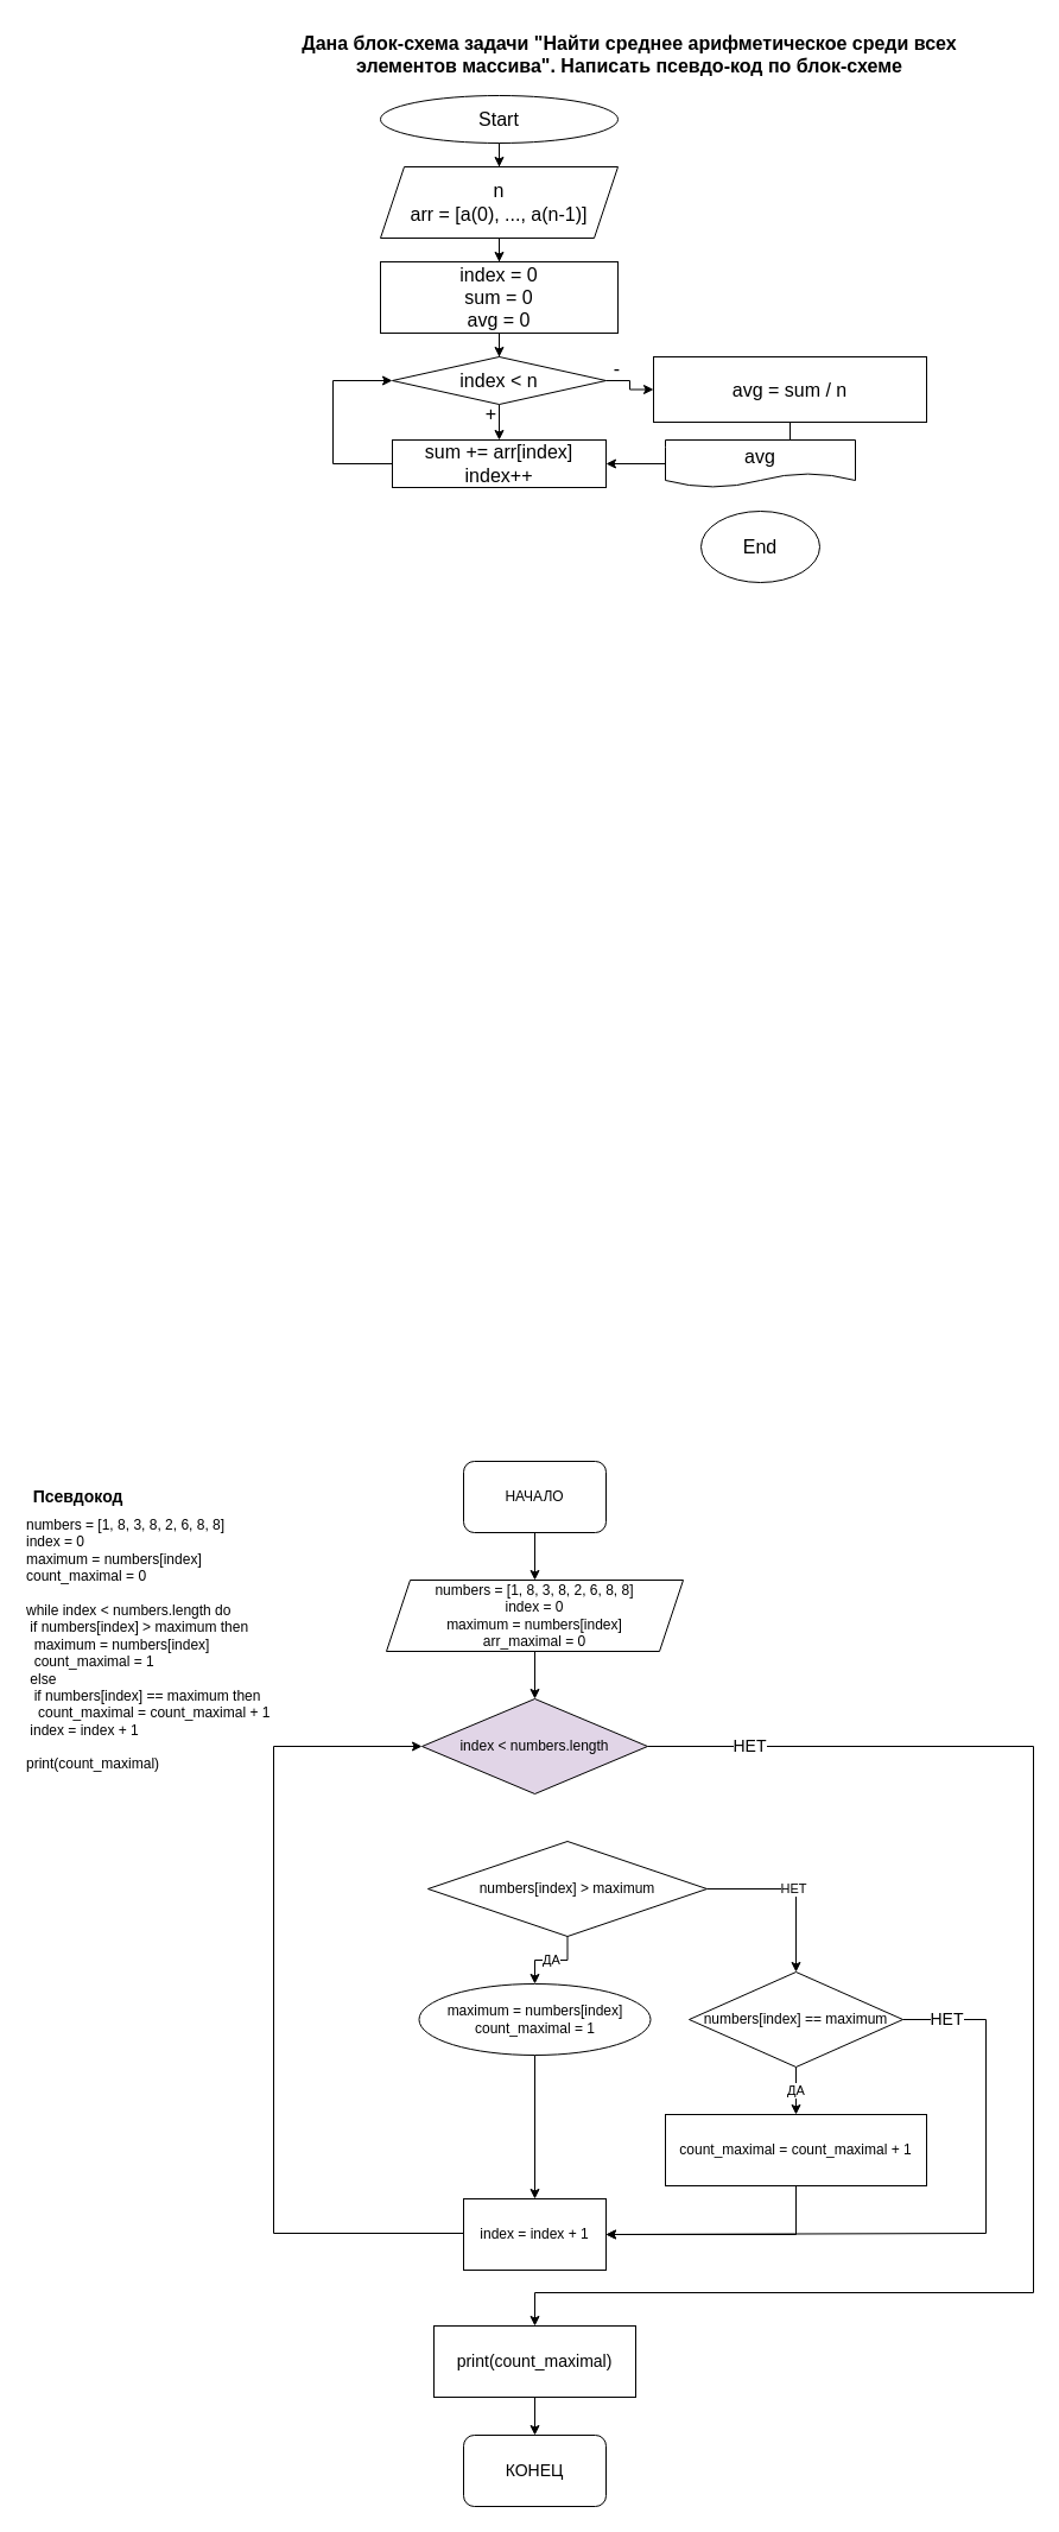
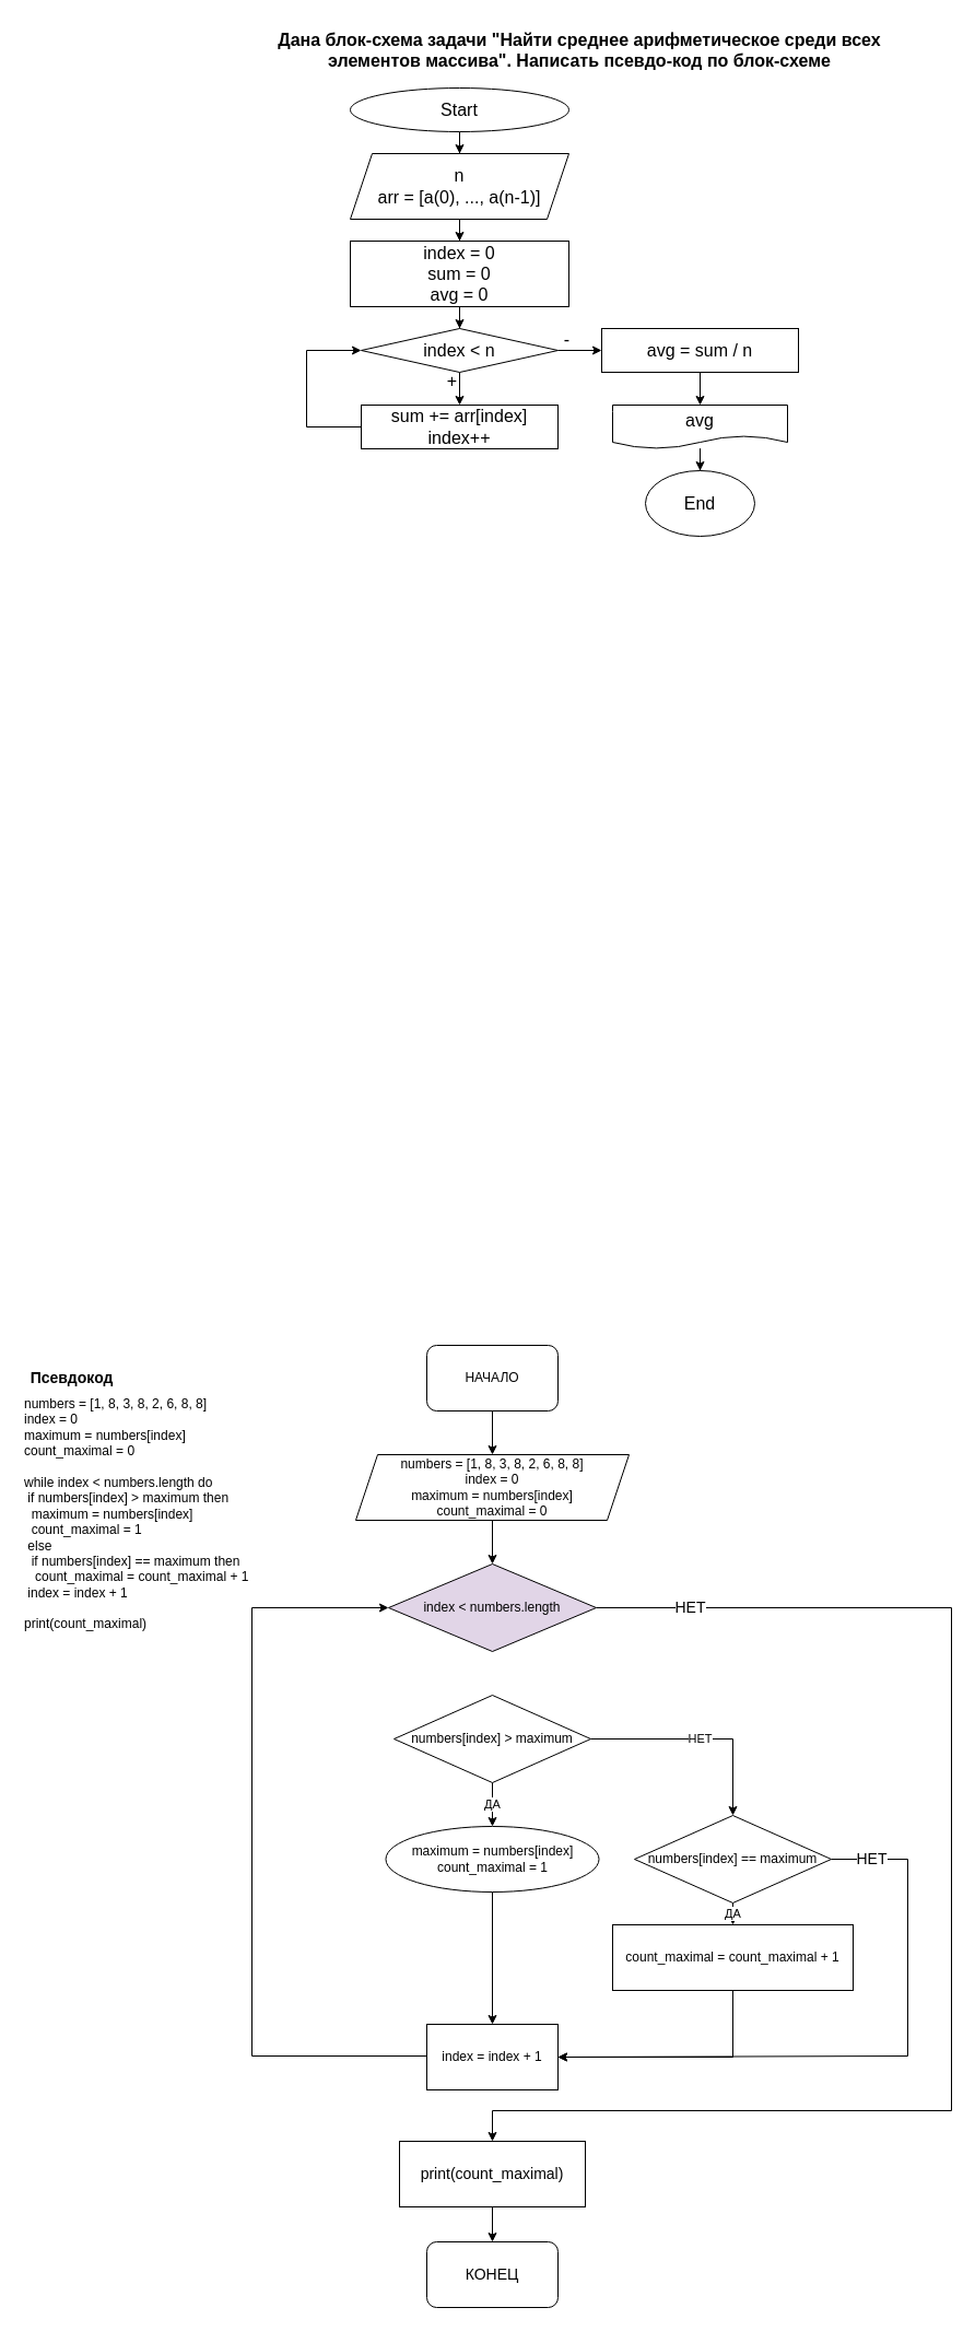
- <mxCell id="17" value="avg = sum / n" style="whiteSpace=wrap;html=1;fontSize=16;rounded=0;" parent="1" vertex="1"><mxGeometry x="550" y="300" width="230" height="55" as="geometry" /></mxCell>
+ <mxCell id="17" value="avg = sum / n" style="whiteSpace=wrap;html=1;fontSize=16;rounded=0;" parent="1" vertex="1"><mxGeometry x="550" y="300" width="180" height="40" as="geometry" /></mxCell>
- <mxCell id="18" value="" style="edgeStyle=orthogonalEdgeStyle;rounded=0;orthogonalLoop=1;jettySize=auto;html=1;fontSize=16;" parent="1" source="19" target="15" edge="1"><mxGeometry relative="1" as="geometry" /></mxCell>
+ <mxCell id="18" value="" style="edgeStyle=orthogonalEdgeStyle;rounded=0;orthogonalLoop=1;jettySize=auto;html=1;fontSize=16;" parent="1" source="19" target="20" edge="1"><mxGeometry relative="1" as="geometry" /></mxCell>
- <mxCell id="24" value="&lt;div&gt;numbers = [1, 8, 3, 8, 2, 6, 8, 8]&lt;/div&gt;&lt;div&gt;index = 0&lt;/div&gt;&lt;div&gt;maximum = numbers[index]&lt;/div&gt;&lt;div&gt;arr_maximal = 0&lt;/div&gt;" style="shape=parallelogram;perimeter=parallelogramPerimeter;whiteSpace=wrap;html=1;fixedSize=1;" vertex="1" parent="1"><mxGeometry x="325" y="1330" width="250" height="60" as="geometry" /></mxCell>
+ <mxCell id="24" value="&lt;div&gt;numbers = [1, 8, 3, 8, 2, 6, 8, 8]&lt;/div&gt;&lt;div&gt;index = 0&lt;/div&gt;&lt;div&gt;maximum = numbers[index]&lt;/div&gt;&lt;div&gt;count_maximal = 0&lt;/div&gt;" style="shape=parallelogram;perimeter=parallelogramPerimeter;whiteSpace=wrap;html=1;fixedSize=1;" vertex="1" parent="1"><mxGeometry x="325" y="1330" width="250" height="60" as="geometry" /></mxCell>
- <mxCell id="29" value="numbers[index] &amp;gt; maximum" style="rhombus;whiteSpace=wrap;html=1;" vertex="1" parent="1"><mxGeometry x="360" y="1550" width="235" height="80" as="geometry" /></mxCell>
+ <mxCell id="29" value="numbers[index] &amp;gt; maximum" style="rhombus;whiteSpace=wrap;html=1;" vertex="1" parent="1"><mxGeometry x="360" y="1550" width="180" height="80" as="geometry" /></mxCell>
- <mxCell id="36" value="count_maximal = count_maximal + 1" style="rounded=0;whiteSpace=wrap;html=1;" vertex="1" parent="1"><mxGeometry x="560" y="1780" width="220" height="60" as="geometry" /></mxCell>
+ <mxCell id="36" value="count_maximal = count_maximal + 1" style="rounded=0;whiteSpace=wrap;html=1;" vertex="1" parent="1"><mxGeometry x="560" y="1760" width="220" height="60" as="geometry" /></mxCell>
